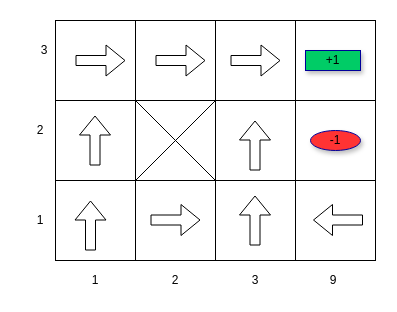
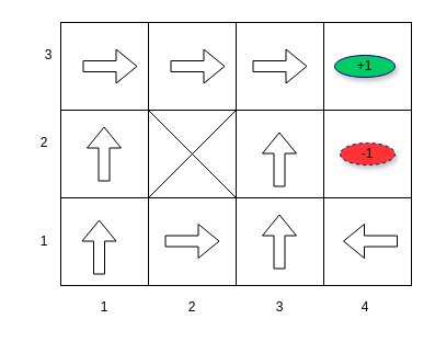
- <mxCell id="17" value="+1" style="whiteSpace=wrap;html=1;align=center;container=1;recursiveResize=0;treeFolding=1;treeMoving=1;shadow=1;strokeColor=#000099;fillColor=#00CC66;rounded=0;" parent="1" vertex="1"><mxGeometry x="305" y="50" width="55" height="20" as="geometry" /></mxCell>
+ <mxCell id="17" value="+1" style="ellipse;whiteSpace=wrap;html=1;align=center;container=1;recursiveResize=0;treeFolding=1;treeMoving=1;shadow=1;strokeColor=#000099;fillColor=#00CC66;" parent="1" vertex="1"><mxGeometry x="305" y="50" width="55" height="20" as="geometry" /></mxCell>
- <mxCell id="16" value="-1" style="ellipse;whiteSpace=wrap;html=1;align=center;container=1;recursiveResize=0;treeFolding=1;treeMoving=1;shadow=1;strokeColor=#000099;fillColor=#FF3333;" parent="1" vertex="1"><mxGeometry x="310" y="130" width="50" height="20" as="geometry" /></mxCell>
+ <mxCell id="16" value="-1" style="ellipse;whiteSpace=wrap;html=1;align=center;container=1;recursiveResize=0;treeFolding=1;treeMoving=1;shadow=1;strokeColor=#000099;fillColor=#FF3333;dashed=1;" parent="1" vertex="1"><mxGeometry x="310" y="130" width="50" height="20" as="geometry" /></mxCell>
- <mxCell id="21" value="9" style="text;html=1;strokeColor=none;fillColor=none;align=center;verticalAlign=middle;whiteSpace=wrap;rounded=0;shadow=1;" parent="1" vertex="1"><mxGeometry x="312.5" y="270" width="40" height="20" as="geometry" /></mxCell>
+ <mxCell id="21" value="4" style="text;html=1;strokeColor=none;fillColor=none;align=center;verticalAlign=middle;whiteSpace=wrap;rounded=0;shadow=1;" parent="1" vertex="1"><mxGeometry x="312.5" y="270" width="40" height="20" as="geometry" /></mxCell>
